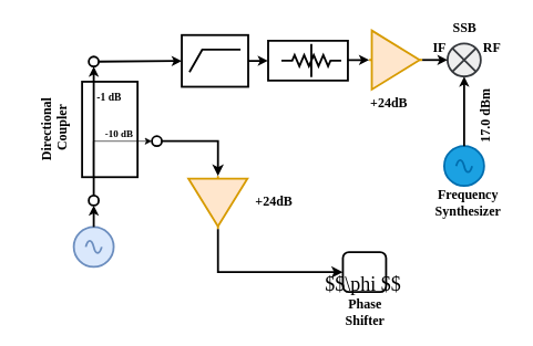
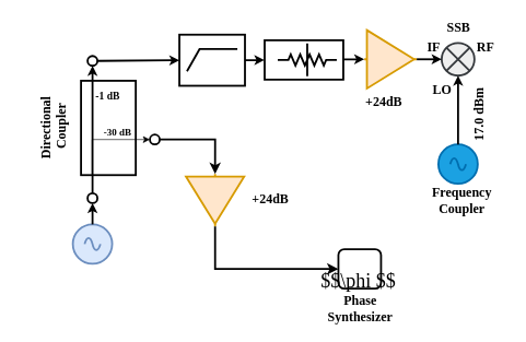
+ <mxCell id="13" value="&lt;div&gt;LO&lt;/div&gt;" style="text;html=1;align=center;verticalAlign=middle;resizable=0;points=[];autosize=1;strokeColor=none;fillColor=none;strokeWidth=1;fontFamily=Congenial;fontSize=20;fontStyle=1" vertex="1" parent="1"><mxGeometry x="647.5" y="115" width="50" height="40" as="geometry" /></mxCell>
- <mxCell id="34" value="-10 dB" style="text;html=1;align=center;verticalAlign=middle;resizable=0;points=[];autosize=1;strokeColor=none;fillColor=none;fontSize=15;fontFamily=Congenial;fontStyle=1" vertex="1" parent="1"><mxGeometry x="142.5" y="185" width="70" height="30" as="geometry" /></mxCell>
+ <mxCell id="34" value="-30 dB" style="text;html=1;align=center;verticalAlign=middle;resizable=0;points=[];autosize=1;strokeColor=none;fillColor=none;fontSize=15;fontFamily=Congenial;fontStyle=1" vertex="1" parent="1"><mxGeometry x="142.5" y="185" width="70" height="30" as="geometry" /></mxCell>
- <mxCell id="5" value="Frequency&lt;div&gt;Synthesizer&lt;/div&gt;" style="text;html=1;align=center;verticalAlign=middle;resizable=0;points=[];autosize=1;strokeColor=none;fillColor=none;strokeWidth=1;fontFamily=Congenial;fontSize=20;fontStyle=1" vertex="1" parent="1"><mxGeometry x="637.5" y="275" width="130" height="60" as="geometry" /></mxCell>
+ <mxCell id="5" value="Frequency&lt;div&gt;Coupler&lt;/div&gt;" style="text;html=1;align=center;verticalAlign=middle;resizable=0;points=[];autosize=1;strokeColor=none;fillColor=none;strokeWidth=1;fontFamily=Congenial;fontSize=20;fontStyle=1" vertex="1" parent="1"><mxGeometry x="637.5" y="275" width="130" height="60" as="geometry" /></mxCell>
- <mxCell id="11" value="&lt;div&gt;Phase&lt;/div&gt;&lt;div&gt;Shifter&lt;/div&gt;" style="text;html=1;align=center;verticalAlign=middle;resizable=0;points=[];autosize=1;strokeColor=none;fillColor=none;strokeWidth=1;fontFamily=Congenial;fontSize=20;fontStyle=1" vertex="1" parent="1"><mxGeometry x="502.5" y="440" width="90" height="60" as="geometry" /></mxCell>
+ <mxCell id="11" value="&lt;div&gt;Phase&lt;/div&gt;&lt;div&gt;Synthesizer&lt;/div&gt;" style="text;html=1;align=center;verticalAlign=middle;resizable=0;points=[];autosize=1;strokeColor=none;fillColor=none;strokeWidth=1;fontFamily=Congenial;fontSize=20;fontStyle=1" vertex="1" parent="1"><mxGeometry x="502.5" y="440" width="90" height="60" as="geometry" /></mxCell>
